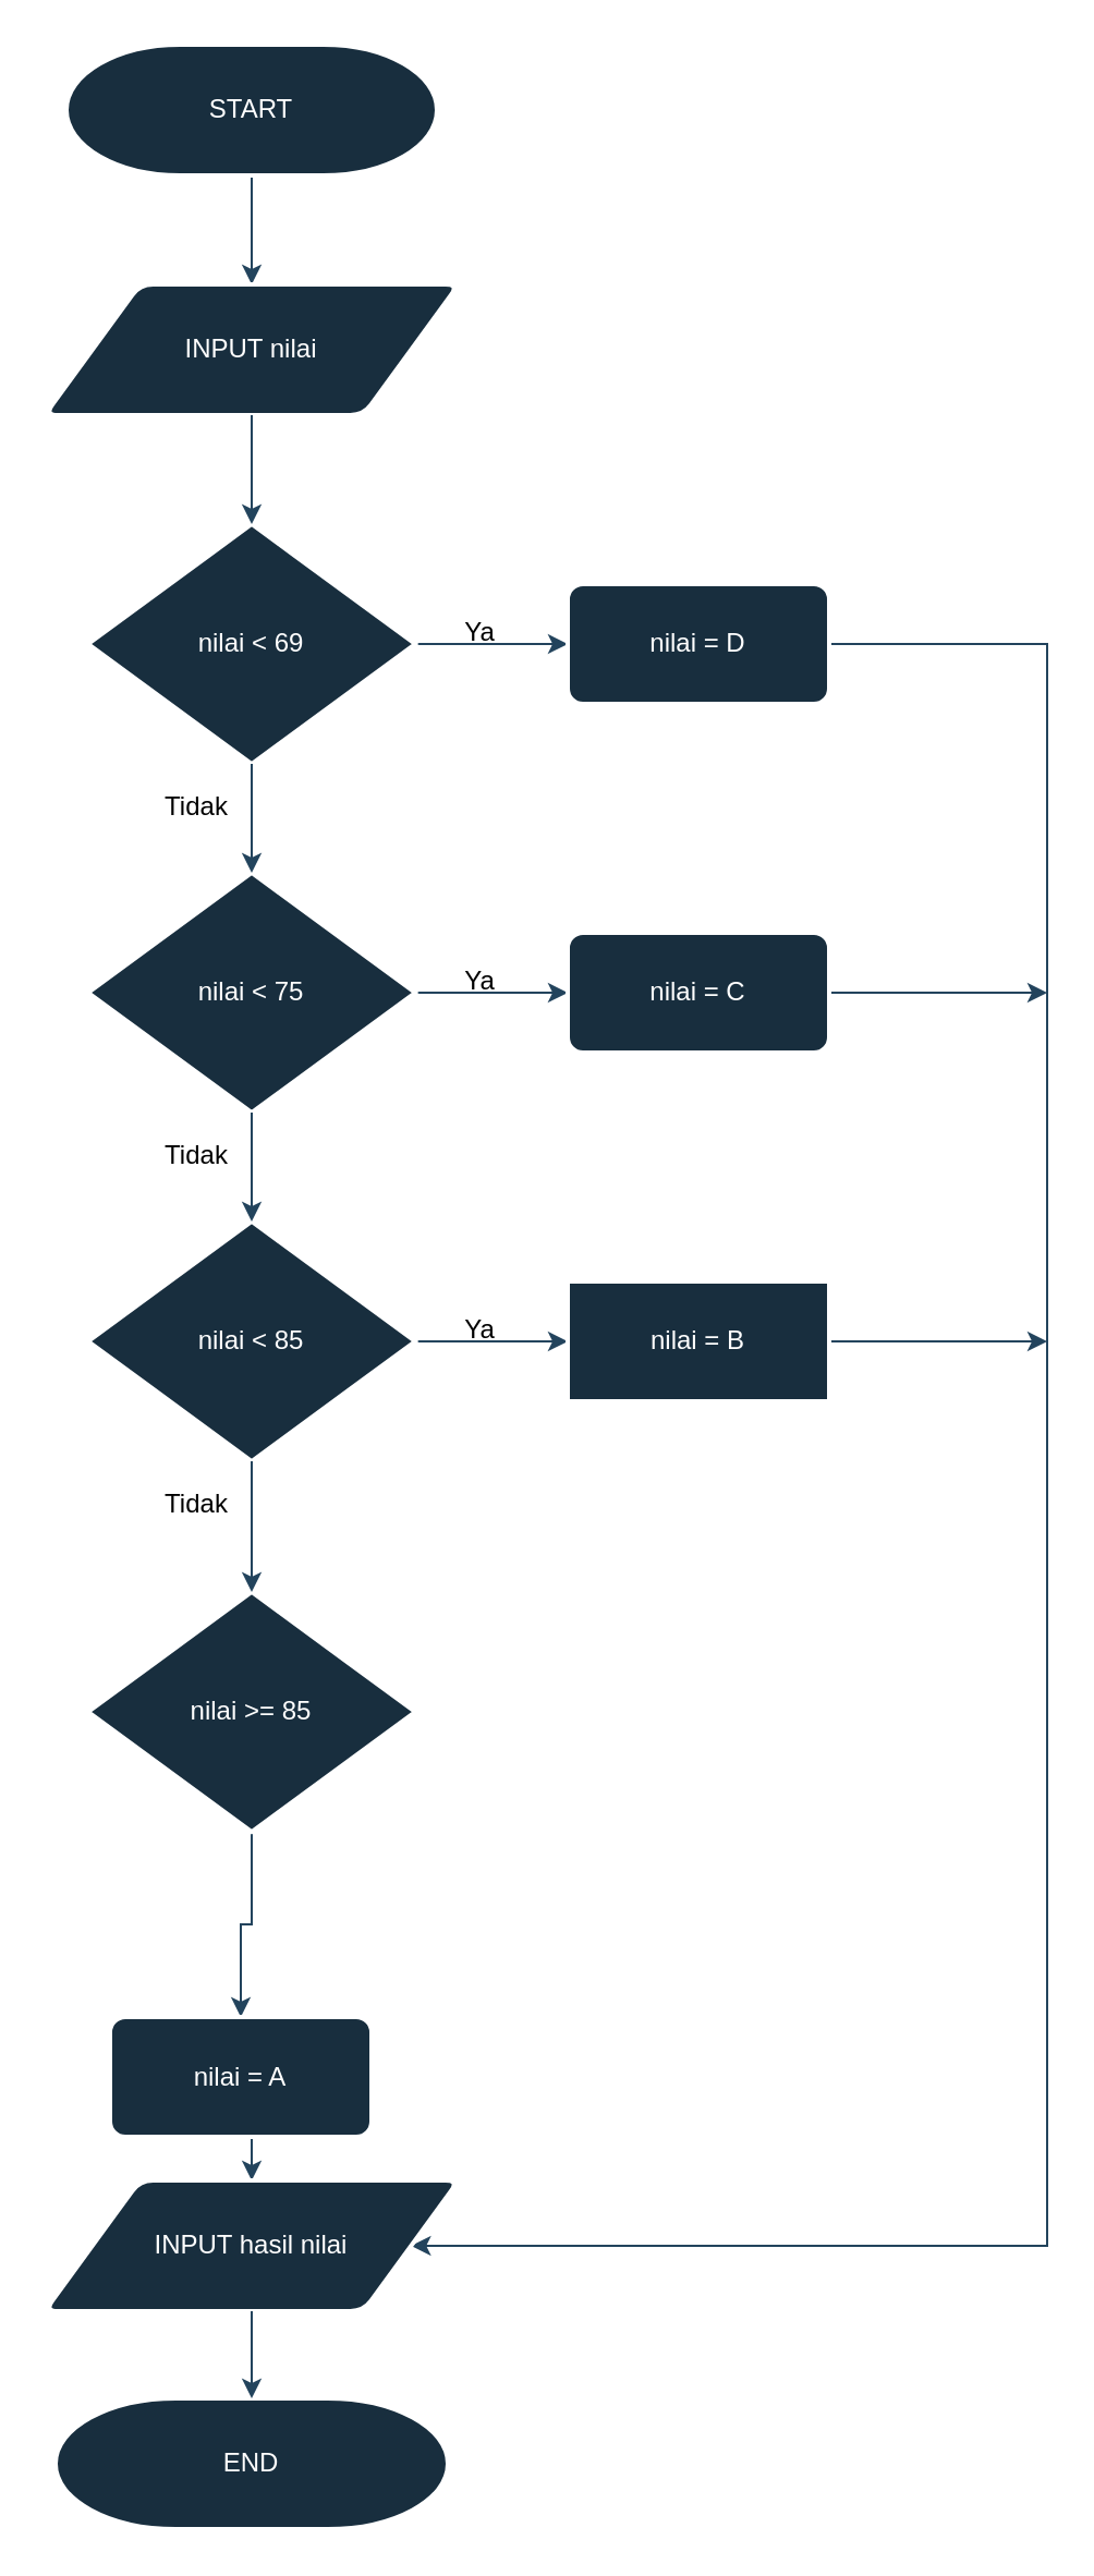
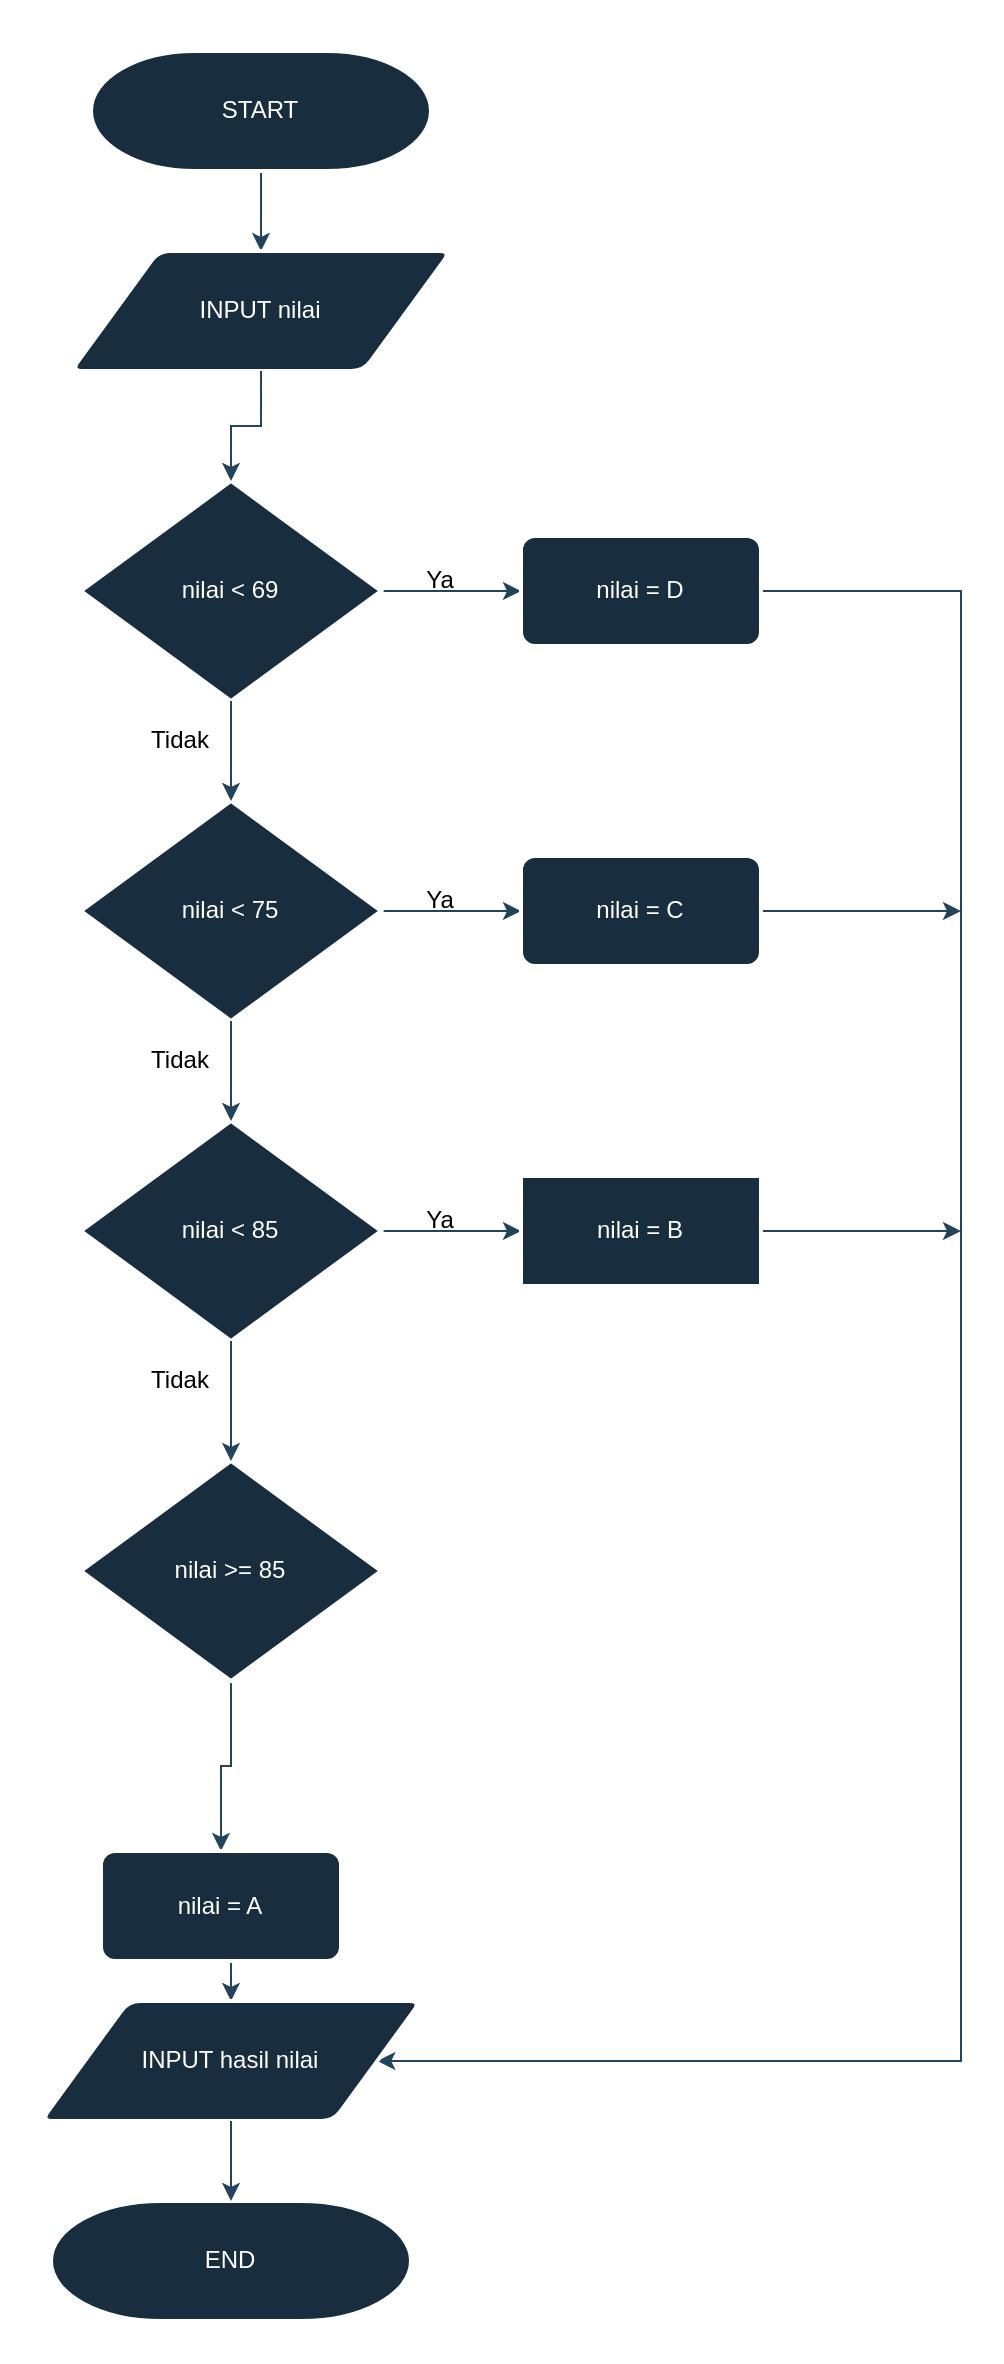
- <mxCell id="3" value="START" style="strokeWidth=2;html=1;shape=mxgraph.flowchart.terminator;whiteSpace=wrap;labelBackgroundColor=none;fillColor=#182E3E;strokeColor=#FFFFFF;fontColor=#FFFFFF;" vertex="1" parent="1"><mxGeometry x="30" y="20" width="170" height="60" as="geometry" /></mxCell>
+ <mxCell id="3" value="START" style="strokeWidth=2;html=1;shape=mxgraph.flowchart.terminator;whiteSpace=wrap;labelBackgroundColor=none;fillColor=#182E3E;strokeColor=#FFFFFF;fontColor=#FFFFFF;" vertex="1" parent="1"><mxGeometry x="45" y="25" width="170" height="60" as="geometry" /></mxCell>
- <mxCell id="4" value="INPUT nilai" style="shape=parallelogram;html=1;strokeWidth=2;perimeter=parallelogramPerimeter;whiteSpace=wrap;rounded=1;arcSize=12;size=0.23;labelBackgroundColor=none;fillColor=#182E3E;strokeColor=#FFFFFF;fontColor=#FFFFFF;" vertex="1" parent="1"><mxGeometry x="20" y="130" width="190" height="60" as="geometry" /></mxCell>
+ <mxCell id="4" value="INPUT nilai" style="shape=parallelogram;html=1;strokeWidth=2;perimeter=parallelogramPerimeter;whiteSpace=wrap;rounded=1;arcSize=12;size=0.23;labelBackgroundColor=none;fillColor=#182E3E;strokeColor=#FFFFFF;fontColor=#FFFFFF;" vertex="1" parent="1"><mxGeometry x="35" y="125" width="190" height="60" as="geometry" /></mxCell>
